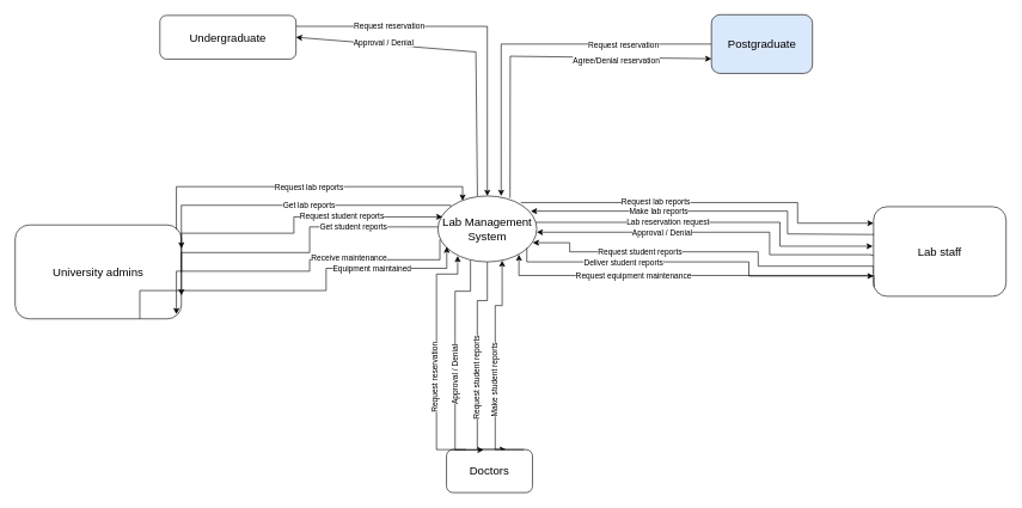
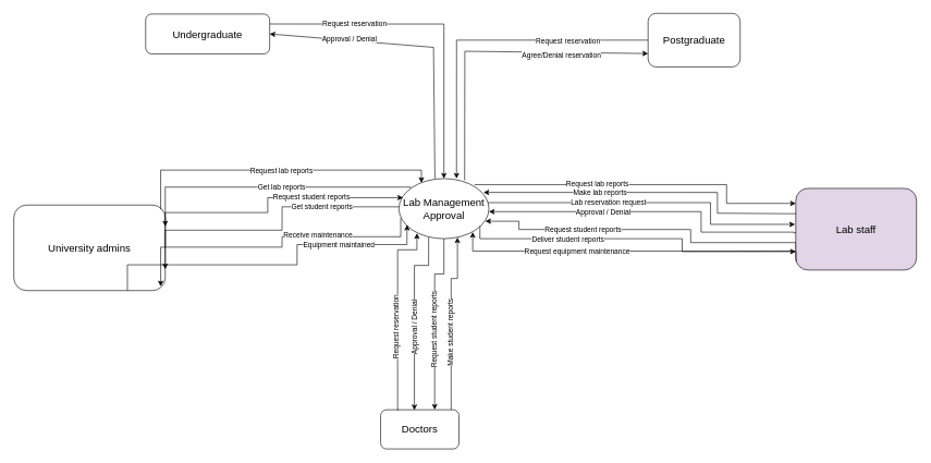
- <mxCell id="13" value="Postgraduate" style="rounded=1;whiteSpace=wrap;html=1;fontSize=16;fillColor=#dae8fc;" parent="1" vertex="1"><mxGeometry x="991.75" y="20" width="141" height="82" as="geometry" /></mxCell>
+ <mxCell id="13" value="Postgraduate" style="rounded=1;whiteSpace=wrap;html=1;fontSize=16;" parent="1" vertex="1"><mxGeometry x="991.75" y="20" width="141" height="82" as="geometry" /></mxCell>
- <mxCell id="6" value="Lab Management System" style="ellipse;whiteSpace=wrap;html=1;fontSize=16;strokeWidth=1;aspect=fixed;points=[[0,0.47,0,0,0],[0.02,0.66,0,0,0],[0.04,0.29,0,0,0],[0.09,0.77,0,0,0],[0.13,0.16,0,0,0],[0.2,0.91,0,0,0],[0.25,0.07,0,0,0],[0.33,0.98,0,0,0],[0.4,0,0,0,0],[0.5,0,0,0,0],[0.5,1,0,0,0],[0.64,0,0,0,0],[0.65,0.98,0,0,0],[0.73,0.03,0,0,0],[0.82,0.89,0,0,0],[0.84,0.1,0,0,0],[0.9,0.79,0,0,0],[0.94,0.23,0,0,0],[0.96,0.71,0,0,0],[0.99,0.4,0,0,0],[1,0.55,0,0,0]];" parent="1" vertex="1"><mxGeometry x="610" y="273" width="137.93" height="92" as="geometry" /></mxCell>
+ <mxCell id="6" value="Lab Management Approval" style="ellipse;whiteSpace=wrap;html=1;fontSize=16;strokeWidth=1;aspect=fixed;points=[[0,0.47,0,0,0],[0.02,0.66,0,0,0],[0.04,0.29,0,0,0],[0.09,0.77,0,0,0],[0.13,0.16,0,0,0],[0.2,0.91,0,0,0],[0.25,0.07,0,0,0],[0.33,0.98,0,0,0],[0.4,0,0,0,0],[0.5,0,0,0,0],[0.5,1,0,0,0],[0.64,0,0,0,0],[0.65,0.98,0,0,0],[0.73,0.03,0,0,0],[0.82,0.89,0,0,0],[0.84,0.1,0,0,0],[0.9,0.79,0,0,0],[0.94,0.23,0,0,0],[0.96,0.71,0,0,0],[0.99,0.4,0,0,0],[1,0.55,0,0,0]];" parent="1" vertex="1"><mxGeometry x="610" y="273" width="137.93" height="92" as="geometry" /></mxCell>
- <mxCell id="18" value="Lab staff" style="rounded=1;whiteSpace=wrap;html=1;fontSize=16;" parent="1" vertex="1"><mxGeometry x="1218" y="288" width="185" height="125" as="geometry" /></mxCell>
+ <mxCell id="18" value="Lab staff" style="rounded=1;whiteSpace=wrap;html=1;fontSize=16;fillColor=#e1d5e7;" parent="1" vertex="1"><mxGeometry x="1218" y="288" width="185" height="125" as="geometry" /></mxCell>
- <mxCell id="19" value="Doctors" style="rounded=1;whiteSpace=wrap;html=1;fontSize=16;points=[[0,0,0,0,0],[0,0.25,0,0,0],[0,0.5,0,0,0],[0,0.75,0,0,0],[0,1,0,0,0],[0.23,0,0,0,0],[0.25,1,0,0,0],[0.45,0,0,0,0],[0.5,1,0,0,0],[0.7,0,0,0,0],[0.75,1,0,0,0],[0.9,0,0,0,0],[1,0.25,0,0,0],[1,0.5,0,0,0],[1,0.75,0,0,0],[1,1,0,0,0]];" parent="1" vertex="1"><mxGeometry x="622" y="627" width="120" height="60" as="geometry" /></mxCell>
+ <mxCell id="19" value="Doctors" style="rounded=1;whiteSpace=wrap;html=1;fontSize=16;points=[[0,0,0,0,0],[0,0.25,0,0,0],[0,0.5,0,0,0],[0,0.75,0,0,0],[0,1,0,0,0],[0.23,0,0,0,0],[0.25,1,0,0,0],[0.45,0,0,0,0],[0.5,1,0,0,0],[0.7,0,0,0,0],[0.75,1,0,0,0],[0.9,0,0,0,0],[1,0.25,0,0,0],[1,0.5,0,0,0],[1,0.75,0,0,0],[1,1,0,0,0]];" parent="1" vertex="1"><mxGeometry x="582" y="627" width="120" height="60" as="geometry" /></mxCell>
